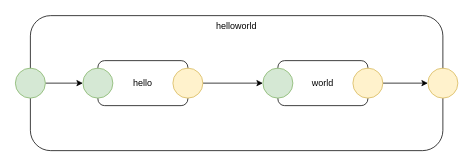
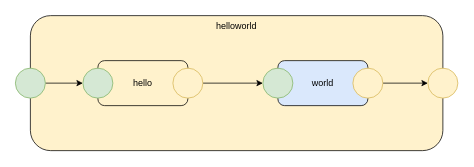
- <mxCell id="3" value="hello" style="rounded=1;whiteSpace=wrap;html=1;" vertex="1" parent="1"><mxGeometry x="130" y="80" width="120" height="60" as="geometry" /></mxCell>
+ <mxCell id="3" value="hello" style="rounded=1;whiteSpace=wrap;html=1;fillColor=#fff2cc;" vertex="1" parent="1"><mxGeometry x="130" y="80" width="120" height="60" as="geometry" /></mxCell>
- <mxCell id="2" value="helloworld" style="rounded=1;whiteSpace=wrap;html=1;verticalAlign=top;" vertex="1" parent="1"><mxGeometry x="40" y="20" width="550" height="180" as="geometry" /></mxCell>
+ <mxCell id="2" value="helloworld" style="rounded=1;whiteSpace=wrap;html=1;verticalAlign=top;fillColor=#fff2cc;" vertex="1" parent="1"><mxGeometry x="40" y="20" width="550" height="180" as="geometry" /></mxCell>
- <mxCell id="4" value="world" style="rounded=1;whiteSpace=wrap;html=1;" vertex="1" parent="1"><mxGeometry x="370" y="80" width="120" height="60" as="geometry" /></mxCell>
+ <mxCell id="4" value="world" style="rounded=1;whiteSpace=wrap;html=1;fillColor=#dae8fc;" vertex="1" parent="1"><mxGeometry x="370" y="80" width="120" height="60" as="geometry" /></mxCell>
